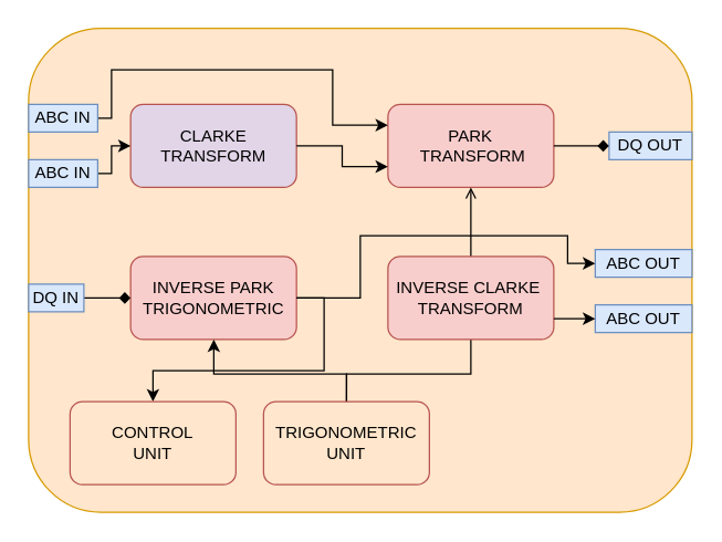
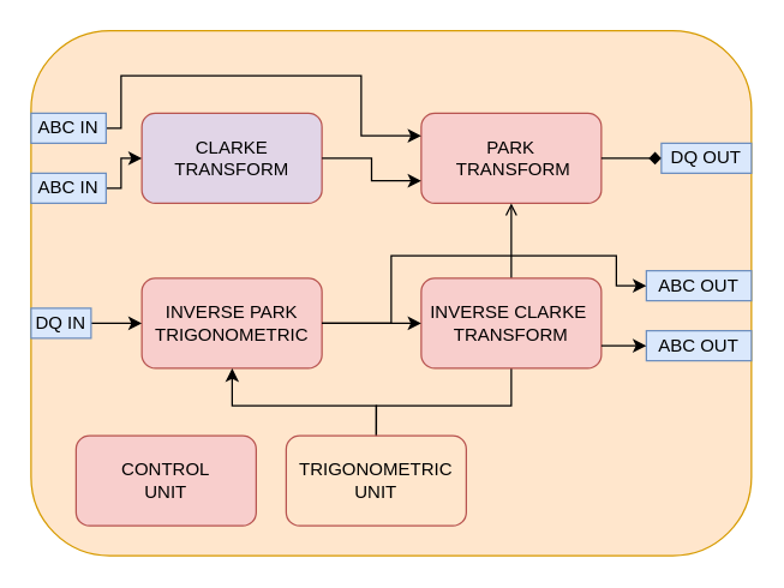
- <mxCell id="11" style="edgeStyle=orthogonalEdgeStyle;rounded=0;orthogonalLoop=1;jettySize=auto;html=1;endArrow=diamond;" parent="1" source="12" target="8" edge="1"><mxGeometry relative="1" as="geometry" /></mxCell>
+ <mxCell id="11" style="edgeStyle=orthogonalEdgeStyle;rounded=0;orthogonalLoop=1;jettySize=auto;html=1;" parent="1" source="12" target="8" edge="1"><mxGeometry relative="1" as="geometry" /></mxCell>
- <mxCell id="22" style="edgeStyle=orthogonalEdgeStyle;rounded=0;orthogonalLoop=1;jettySize=auto;html=1;exitX=1;exitY=0.5;exitDx=0;exitDy=0;" parent="1" source="8" target="24" edge="1"><mxGeometry relative="1" as="geometry" /></mxCell>
+ <mxCell id="22" style="edgeStyle=orthogonalEdgeStyle;rounded=0;orthogonalLoop=1;jettySize=auto;html=1;exitX=1;exitY=0.5;exitDx=0;exitDy=0;entryX=0;entryY=0.5;entryDx=0;entryDy=0;" parent="1" source="8" target="21" edge="1"><mxGeometry relative="1" as="geometry" /></mxCell>
- <mxCell id="24" value="CONTROL&lt;br&gt;UNIT" style="rounded=1;whiteSpace=wrap;html=1;fillColor=#ffe6cc;strokeColor=#b85450;" parent="1" vertex="1"><mxGeometry x="50" y="290" width="120" height="60" as="geometry" /></mxCell>
+ <mxCell id="24" value="CONTROL&lt;br&gt;UNIT" style="rounded=1;whiteSpace=wrap;html=1;fillColor=#f8cecc;strokeColor=#b85450;" parent="1" vertex="1"><mxGeometry x="50" y="290" width="120" height="60" as="geometry" /></mxCell>
